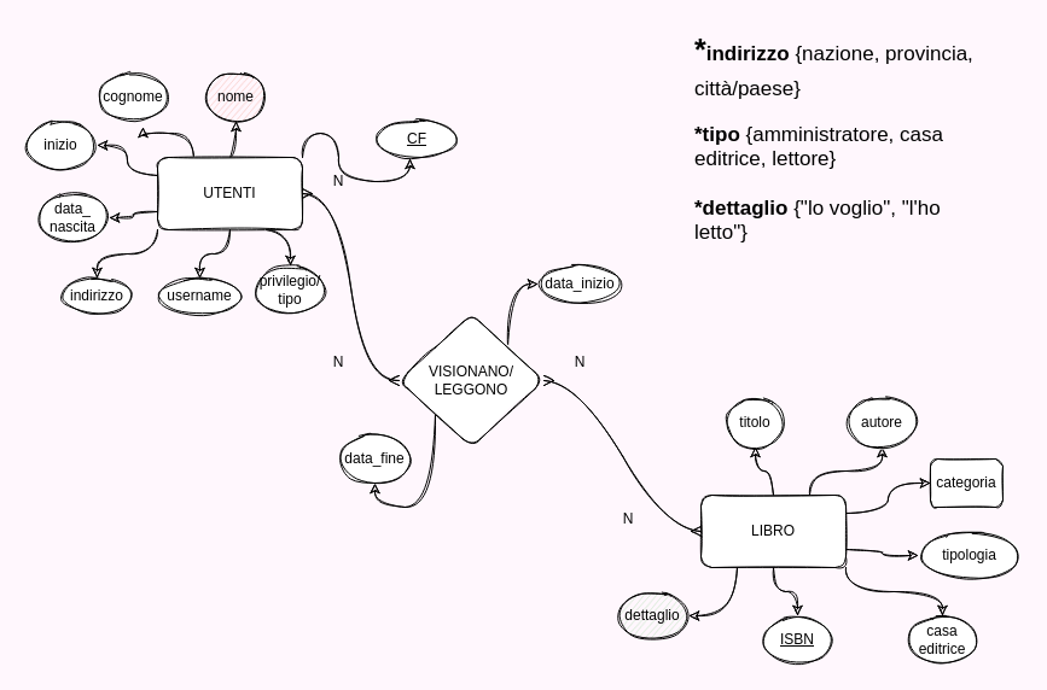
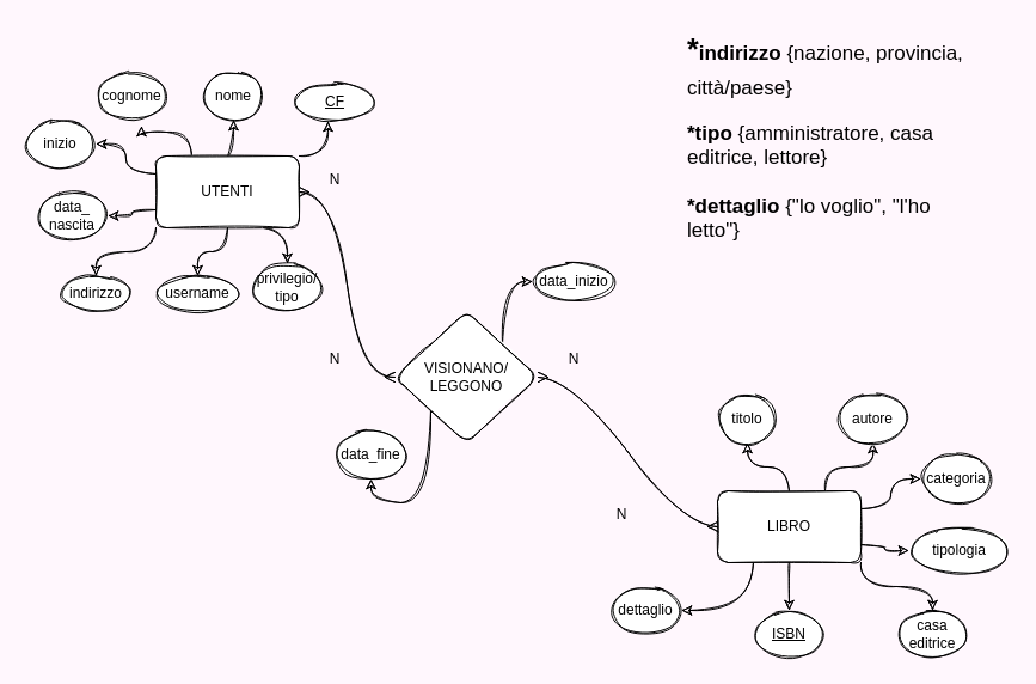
- <mxCell id="35" value="nome" style="ellipse;whiteSpace=wrap;html=1;align=center;rounded=1;sketch=1;fillColor=#f8cecc;" parent="1" vertex="1"><mxGeometry x="170" y="60" width="50" height="40" as="geometry" /></mxCell>
+ <mxCell id="35" value="nome" style="ellipse;whiteSpace=wrap;html=1;align=center;rounded=1;sketch=1;" parent="1" vertex="1"><mxGeometry x="170" y="60" width="50" height="40" as="geometry" /></mxCell>
- <mxCell id="36" value="CF" style="ellipse;whiteSpace=wrap;html=1;align=center;fontStyle=4;rounded=1;sketch=1;" parent="1" vertex="1"><mxGeometry x="310" y="100" width="70" height="30" as="geometry" /></mxCell>
+ <mxCell id="36" value="CF" style="ellipse;whiteSpace=wrap;html=1;align=center;fontStyle=4;rounded=1;sketch=1;" parent="1" vertex="1"><mxGeometry x="245" y="70" width="70" height="30" as="geometry" /></mxCell>
- <mxCell id="41" value="categoria" style="whiteSpace=wrap;html=1;align=center;sketch=1;rounded=1;" parent="1" vertex="1"><mxGeometry x="770" y="380" width="60" height="40" as="geometry" /></mxCell>
+ <mxCell id="41" value="categoria" style="ellipse;whiteSpace=wrap;html=1;align=center;rounded=1;sketch=1;" parent="1" vertex="1"><mxGeometry x="770" y="380" width="60" height="40" as="geometry" /></mxCell>
- <mxCell id="21" value="LIBRO" style="whiteSpace=wrap;html=1;rounded=1;sketch=1;" parent="1" vertex="1"><mxGeometry x="580" y="410" width="120" height="60" as="geometry" /></mxCell>
+ <mxCell id="21" value="LIBRO" style="whiteSpace=wrap;html=1;rounded=1;sketch=1;" parent="1" vertex="1"><mxGeometry x="600" y="410" width="120" height="60" as="geometry" /></mxCell>
- <mxCell id="45" value="dettaglio" style="ellipse;whiteSpace=wrap;html=1;align=center;rounded=1;sketch=1;fillColor=#d5e8d4;" parent="1" vertex="1"><mxGeometry x="510" y="490" width="60" height="40" as="geometry" /></mxCell>
+ <mxCell id="45" value="dettaglio" style="ellipse;whiteSpace=wrap;html=1;align=center;rounded=1;sketch=1;" parent="1" vertex="1"><mxGeometry x="510" y="490" width="60" height="40" as="geometry" /></mxCell>
